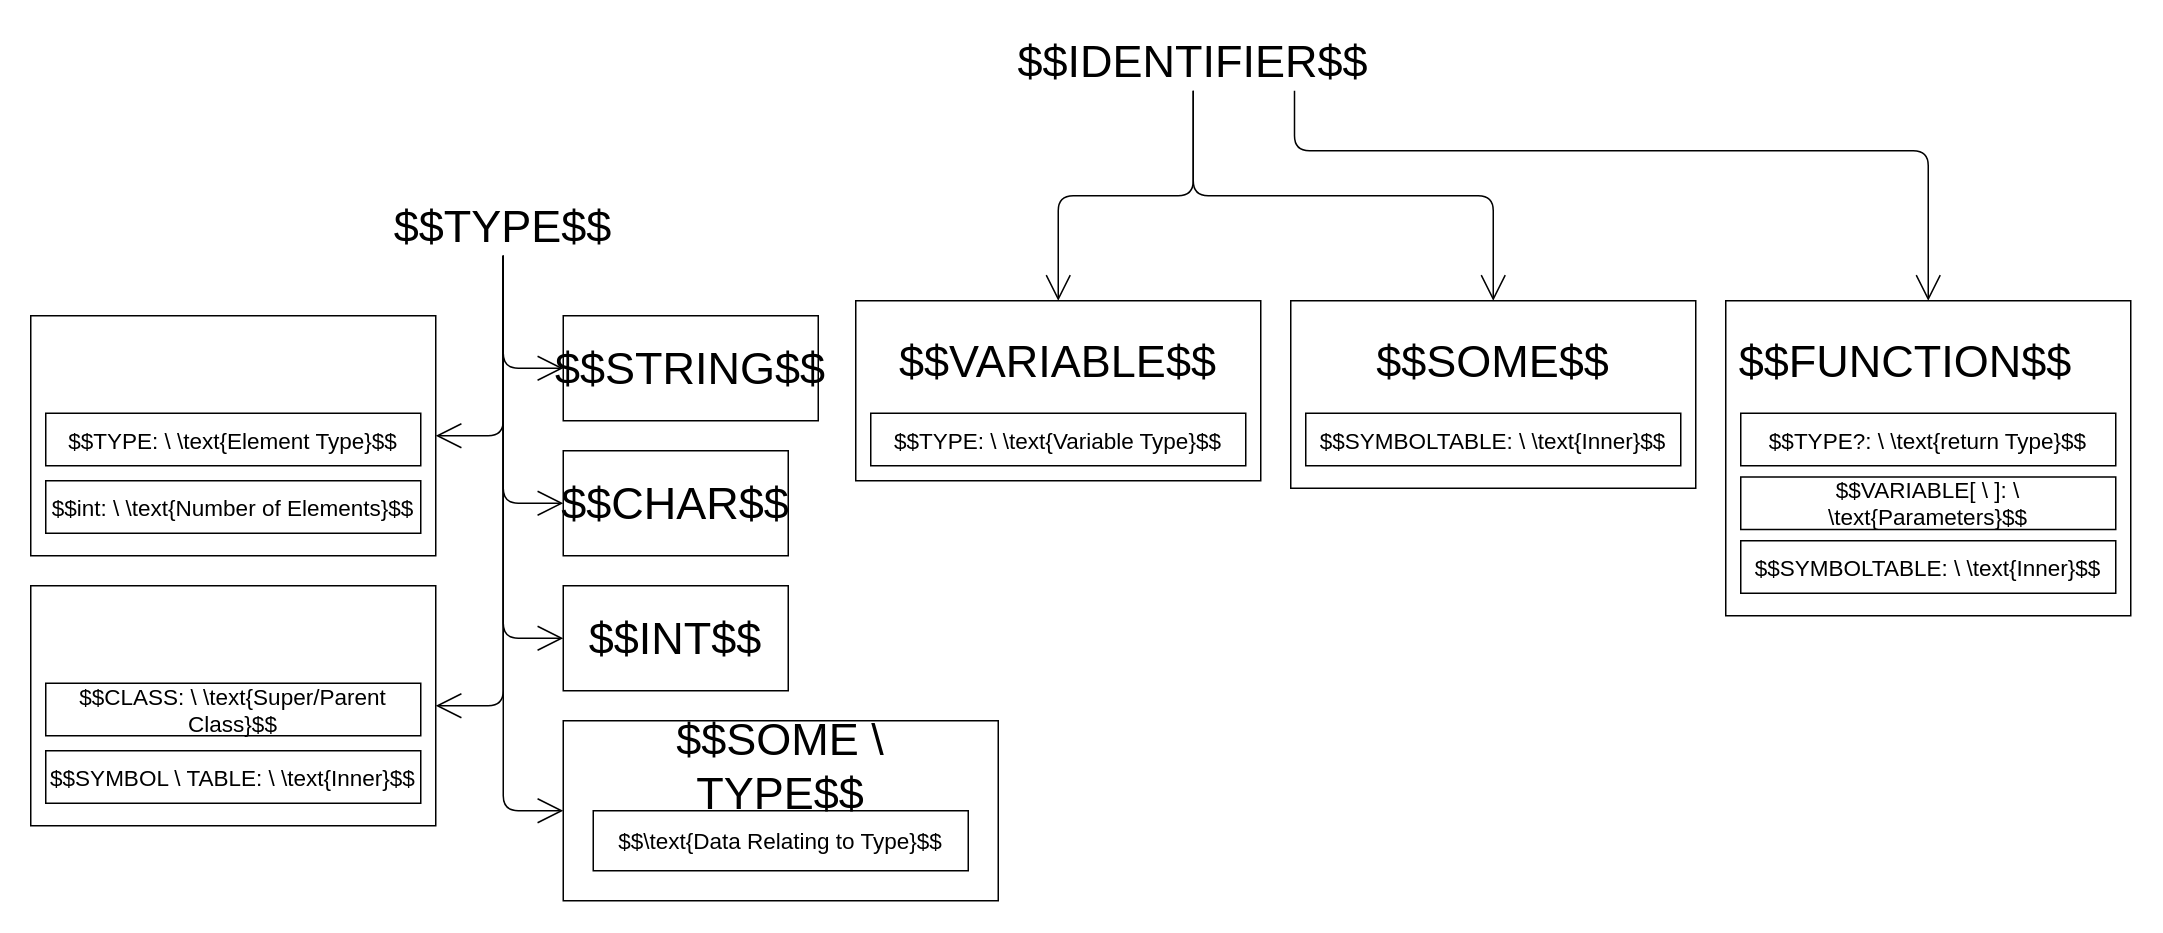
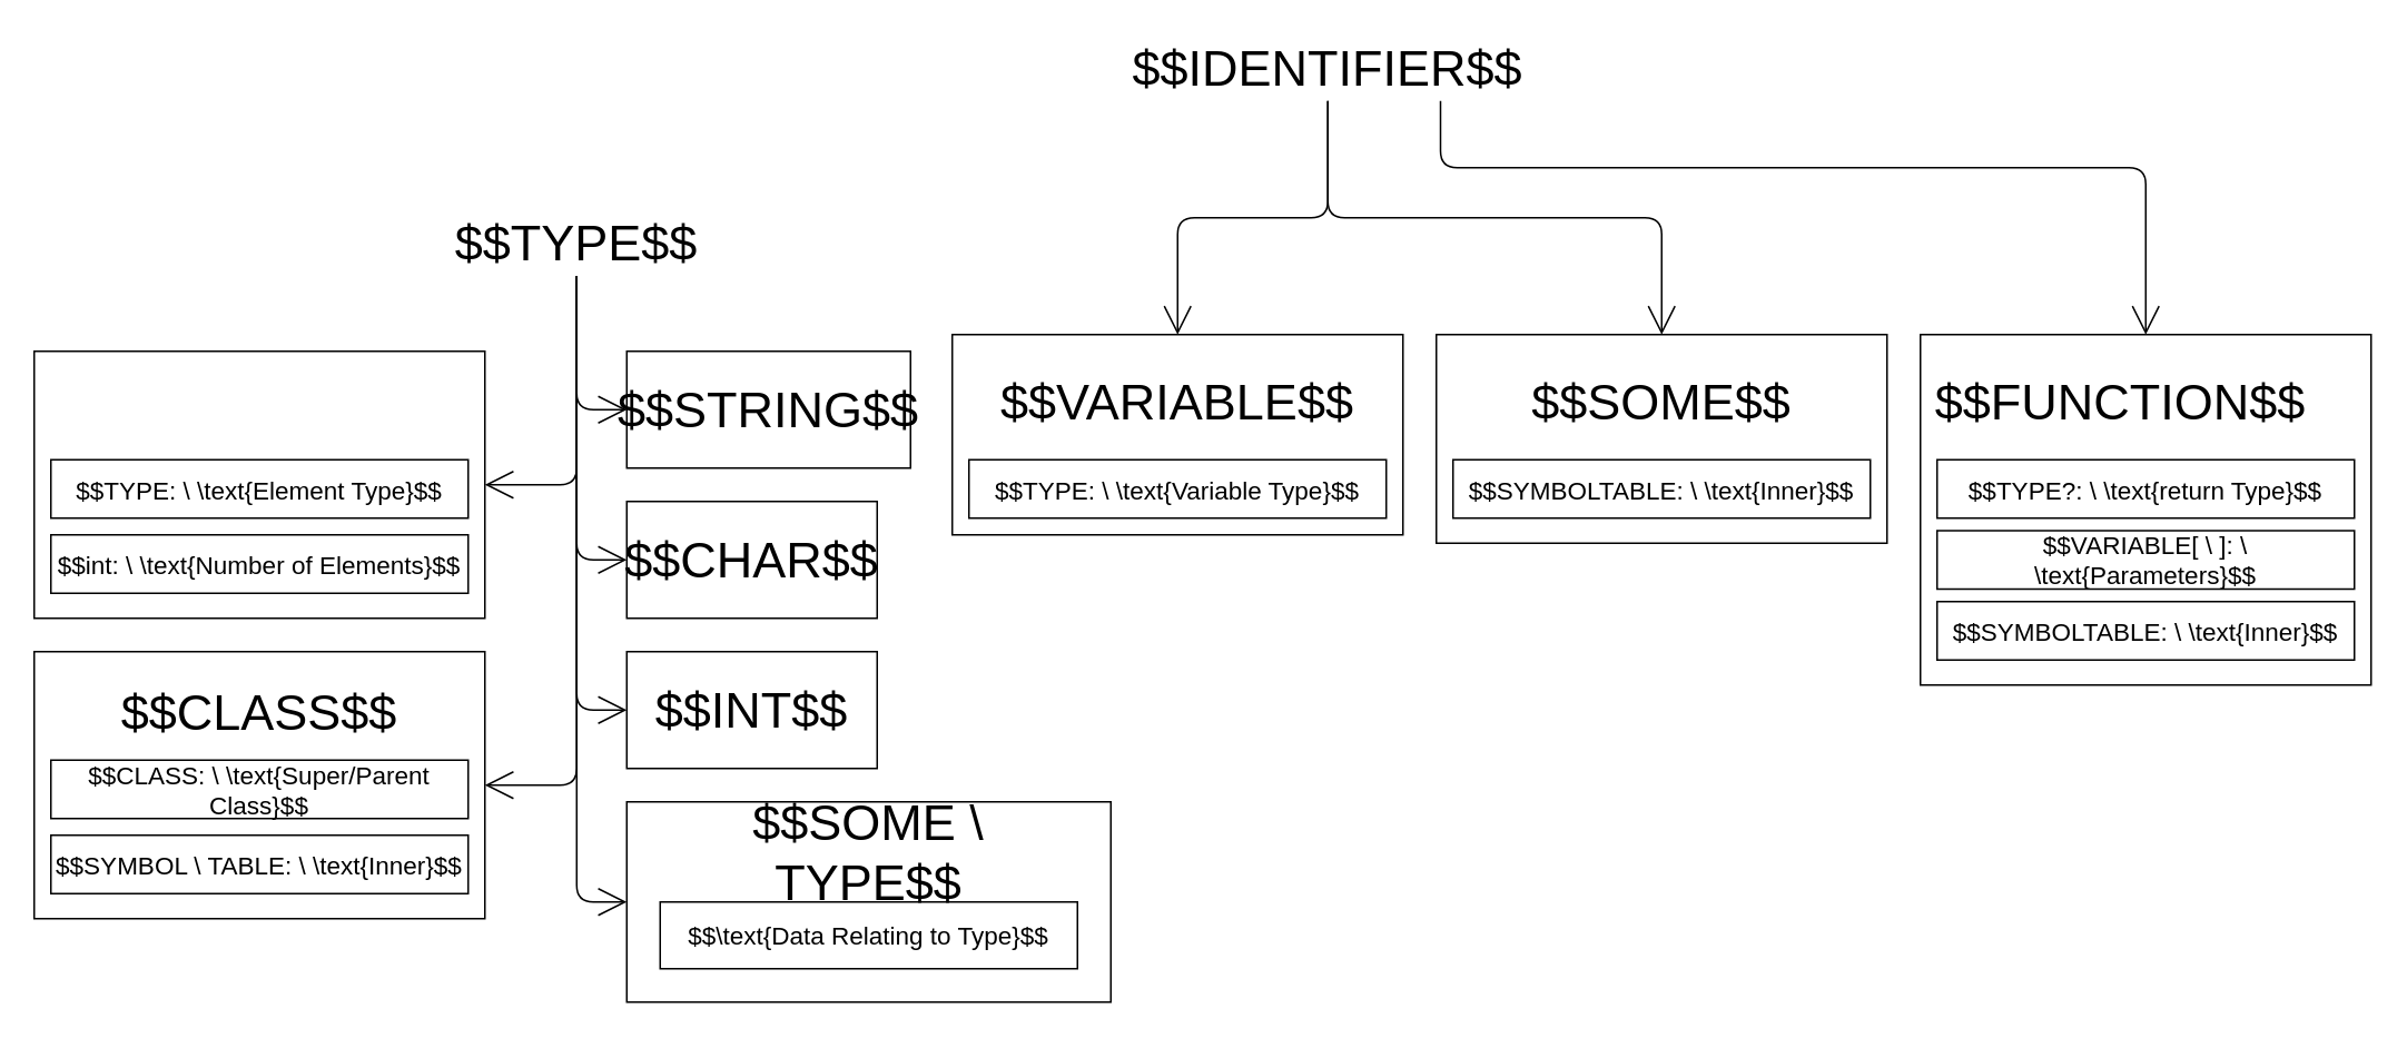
- <mxCell id="18" value="$$TYPE$$" style="text;html=1;strokeColor=none;fillColor=none;align=center;verticalAlign=middle;whiteSpace=wrap;rounded=0;fontSize=30;" vertex="1" parent="1"><mxGeometry x="265" y="130" width="140" height="40" as="geometry" /></mxCell>
+ <mxCell id="18" value="$$TYPE$$" style="text;html=1;strokeColor=none;fillColor=none;align=center;verticalAlign=middle;whiteSpace=wrap;rounded=0;fontSize=30;" vertex="1" parent="1"><mxGeometry x="275" y="125" width="140" height="40" as="geometry" /></mxCell>
+ <mxCell id="31" value="$$CLASS$$" style="text;html=1;strokeColor=none;fillColor=none;align=center;verticalAlign=middle;whiteSpace=wrap;rounded=0;fontSize=30;" vertex="1" parent="1"><mxGeometry x="40" y="406" width="230" height="40" as="geometry" /></mxCell>
